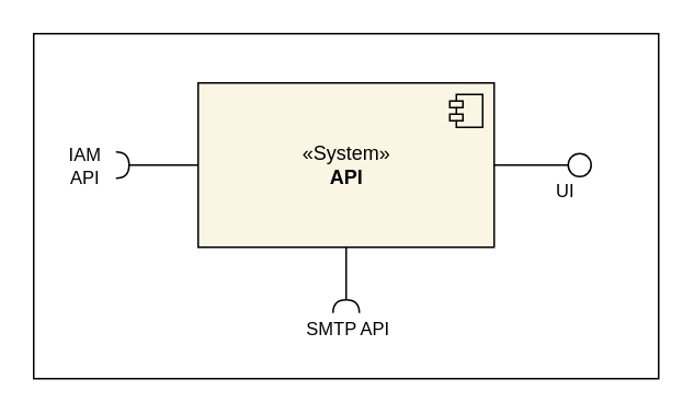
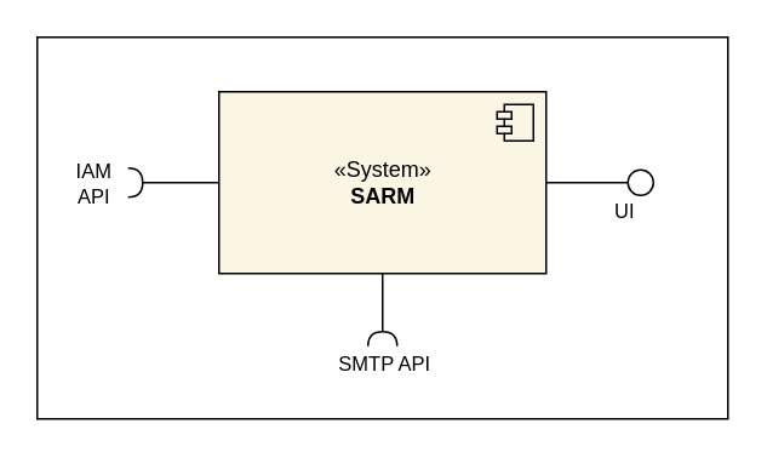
- <mxCell id="9" value="«System»&lt;br&gt;&lt;b&gt;API&lt;br&gt;&lt;/b&gt;" style="html=1;dropTarget=0;fillColor=#fbf6e4;strokeColor=#000000;fontColor=#000000;" parent="1" vertex="1"><mxGeometry x="120" y="50" width="180" height="100" as="geometry" /></mxCell>
+ <mxCell id="9" value="«System»&lt;br&gt;&lt;b&gt;SARM&lt;br&gt;&lt;/b&gt;" style="html=1;dropTarget=0;fillColor=#fbf6e4;strokeColor=#000000;fontColor=#000000;" parent="1" vertex="1"><mxGeometry x="120" y="50" width="180" height="100" as="geometry" /></mxCell>
